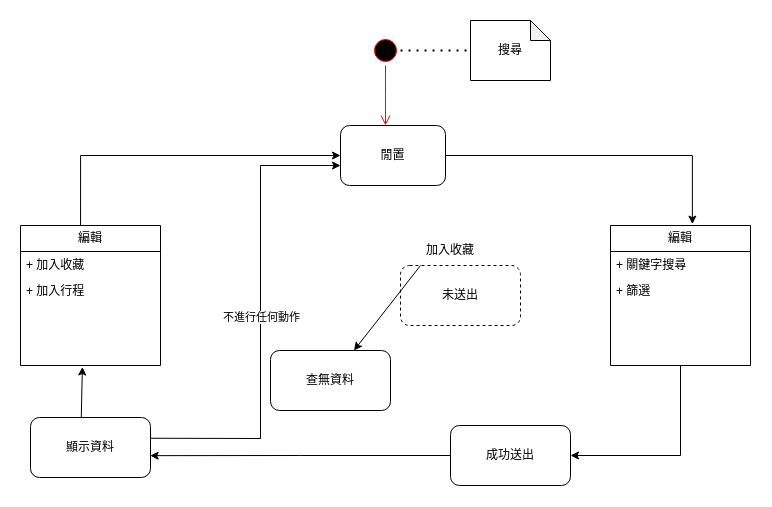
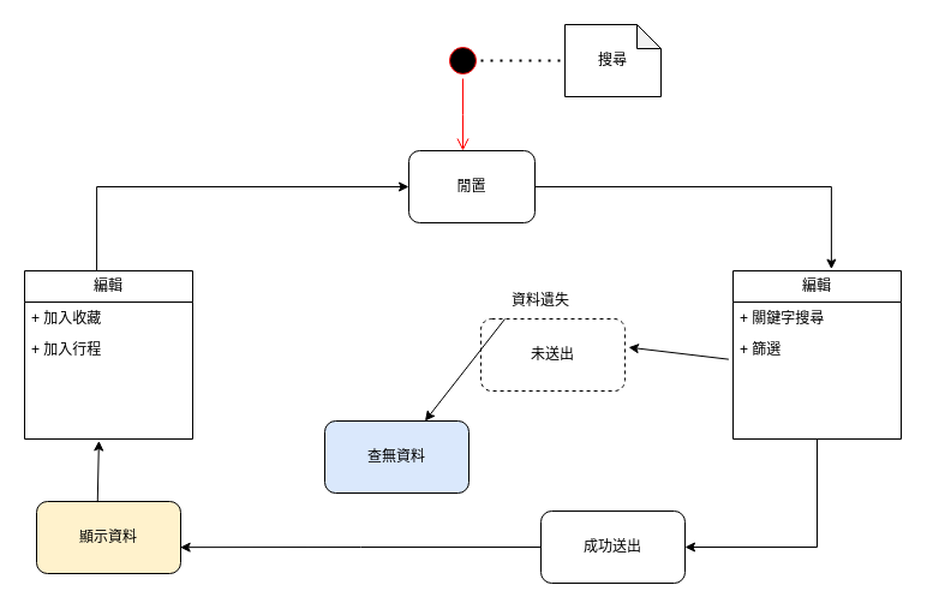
- <mxCell id="19" value="加入收藏" style="text;html=1;align=center;verticalAlign=middle;whiteSpace=wrap;rounded=0;" vertex="1" parent="1"><mxGeometry x="420" y="235" width="60" height="30" as="geometry" /></mxCell>
+ <mxCell id="19" value="資料遺失" style="text;html=1;align=center;verticalAlign=middle;whiteSpace=wrap;rounded=0;" vertex="1" parent="1"><mxGeometry x="420" y="235" width="60" height="30" as="geometry" /></mxCell>
+ <mxCell id="12" value="" style="endArrow=classic;html=1;rounded=0;exitX=-0.026;exitY=0.246;exitDx=0;exitDy=0;exitPerimeter=0;entryX=1.025;entryY=0.395;entryDx=0;entryDy=0;entryPerimeter=0;" edge="1" parent="1" source="8" target="11"><mxGeometry width="50" height="50" relative="1" as="geometry"><mxPoint x="390" y="255" as="sourcePoint" /><mxPoint x="440" y="205" as="targetPoint" /></mxGeometry></mxCell>
- <mxCell id="25" value="" style="endArrow=classic;html=1;rounded=0;exitX=0.998;exitY=0.346;exitDx=0;exitDy=0;exitPerimeter=0;entryX=0;entryY=0.667;entryDx=0;entryDy=0;entryPerimeter=0;" edge="1" parent="1" source="16" target="4"><mxGeometry relative="1" as="geometry"><mxPoint x="210" y="205" as="sourcePoint" /><mxPoint x="310" y="205" as="targetPoint" /><Array as="points"><mxPoint x="260" y="438" /><mxPoint x="260" y="165" /></Array></mxGeometry></mxCell>
- <mxCell id="26" value="不進行任何動作" style="edgeLabel;resizable=0;html=1;;align=center;verticalAlign=middle;" connectable="0" vertex="1" parent="25"><mxGeometry relative="1" as="geometry" /></mxCell>
- <mxCell id="14" value="查無資料" style="rounded=1;whiteSpace=wrap;html=1;" vertex="1" parent="1"><mxGeometry x="270" y="350" width="120" height="60" as="geometry" /></mxCell>
+ <mxCell id="14" value="查無資料" style="rounded=1;whiteSpace=wrap;html=1;fillColor=#dae8fc;" vertex="1" parent="1"><mxGeometry x="270" y="350" width="120" height="60" as="geometry" /></mxCell>
- <mxCell id="16" value="顯示資料" style="rounded=1;whiteSpace=wrap;html=1;" vertex="1" parent="1"><mxGeometry x="30" y="417" width="120" height="60" as="geometry" /></mxCell>
+ <mxCell id="16" value="顯示資料" style="rounded=1;whiteSpace=wrap;html=1;fillColor=#fff2cc;" vertex="1" parent="1"><mxGeometry x="30" y="417" width="120" height="60" as="geometry" /></mxCell>
